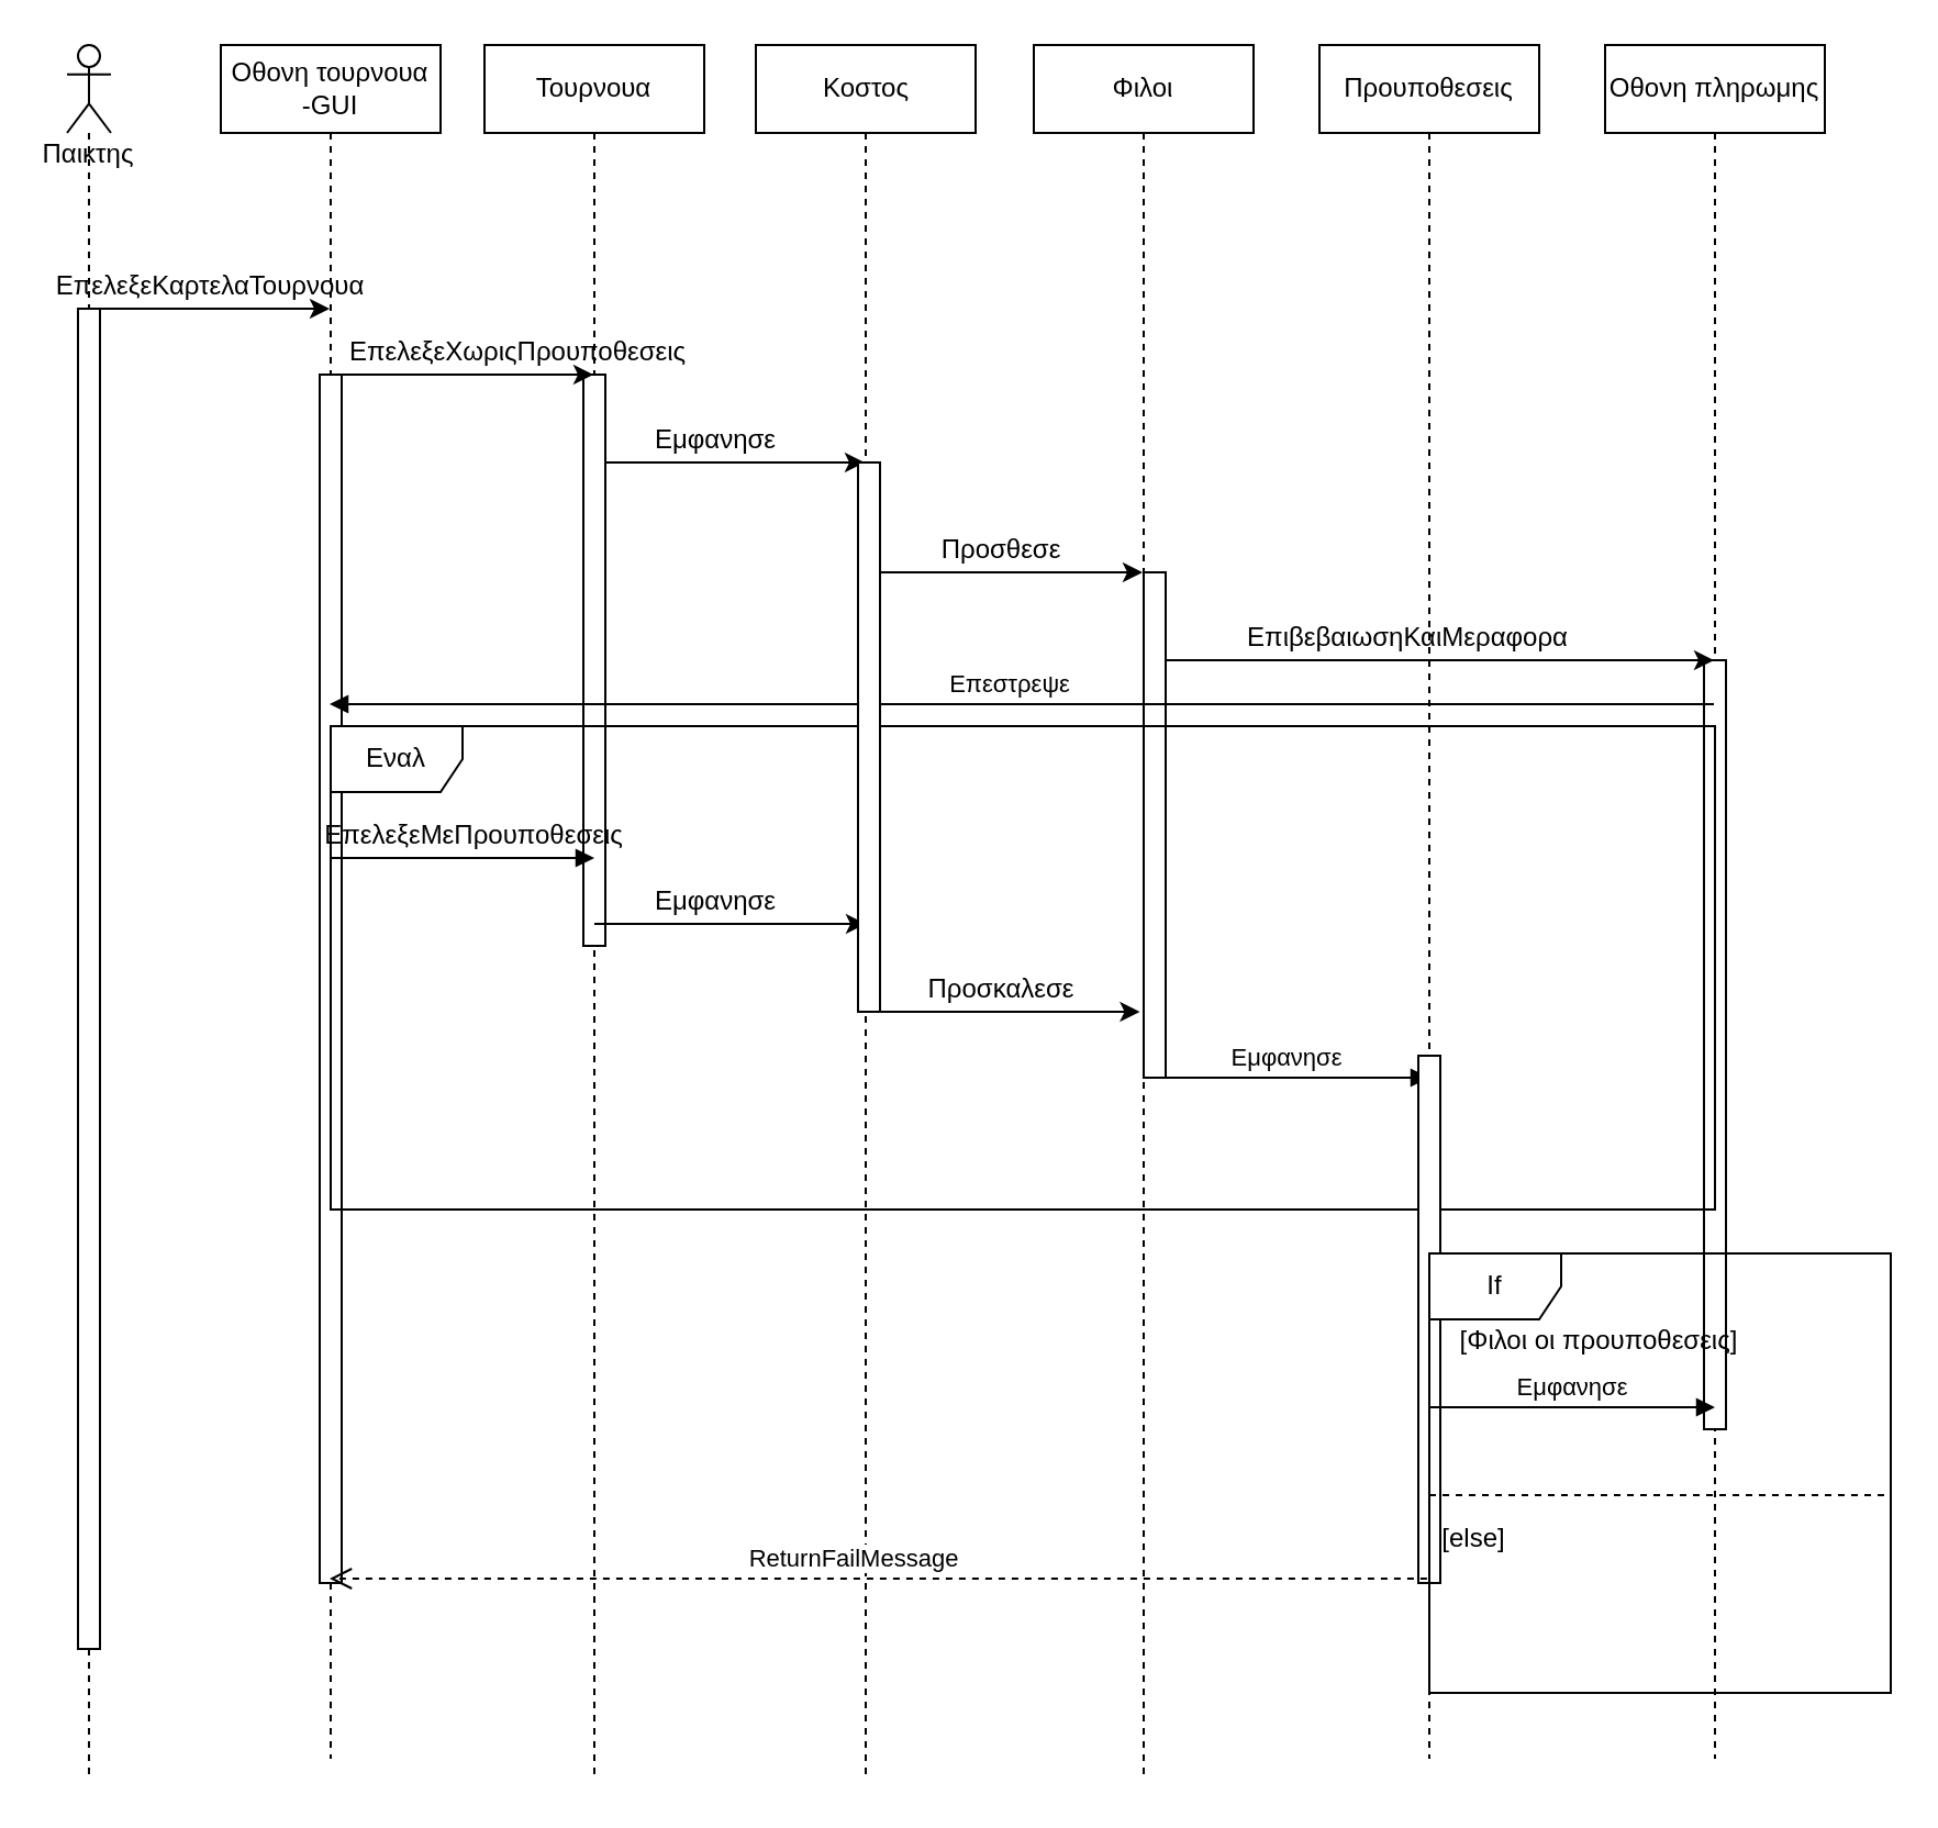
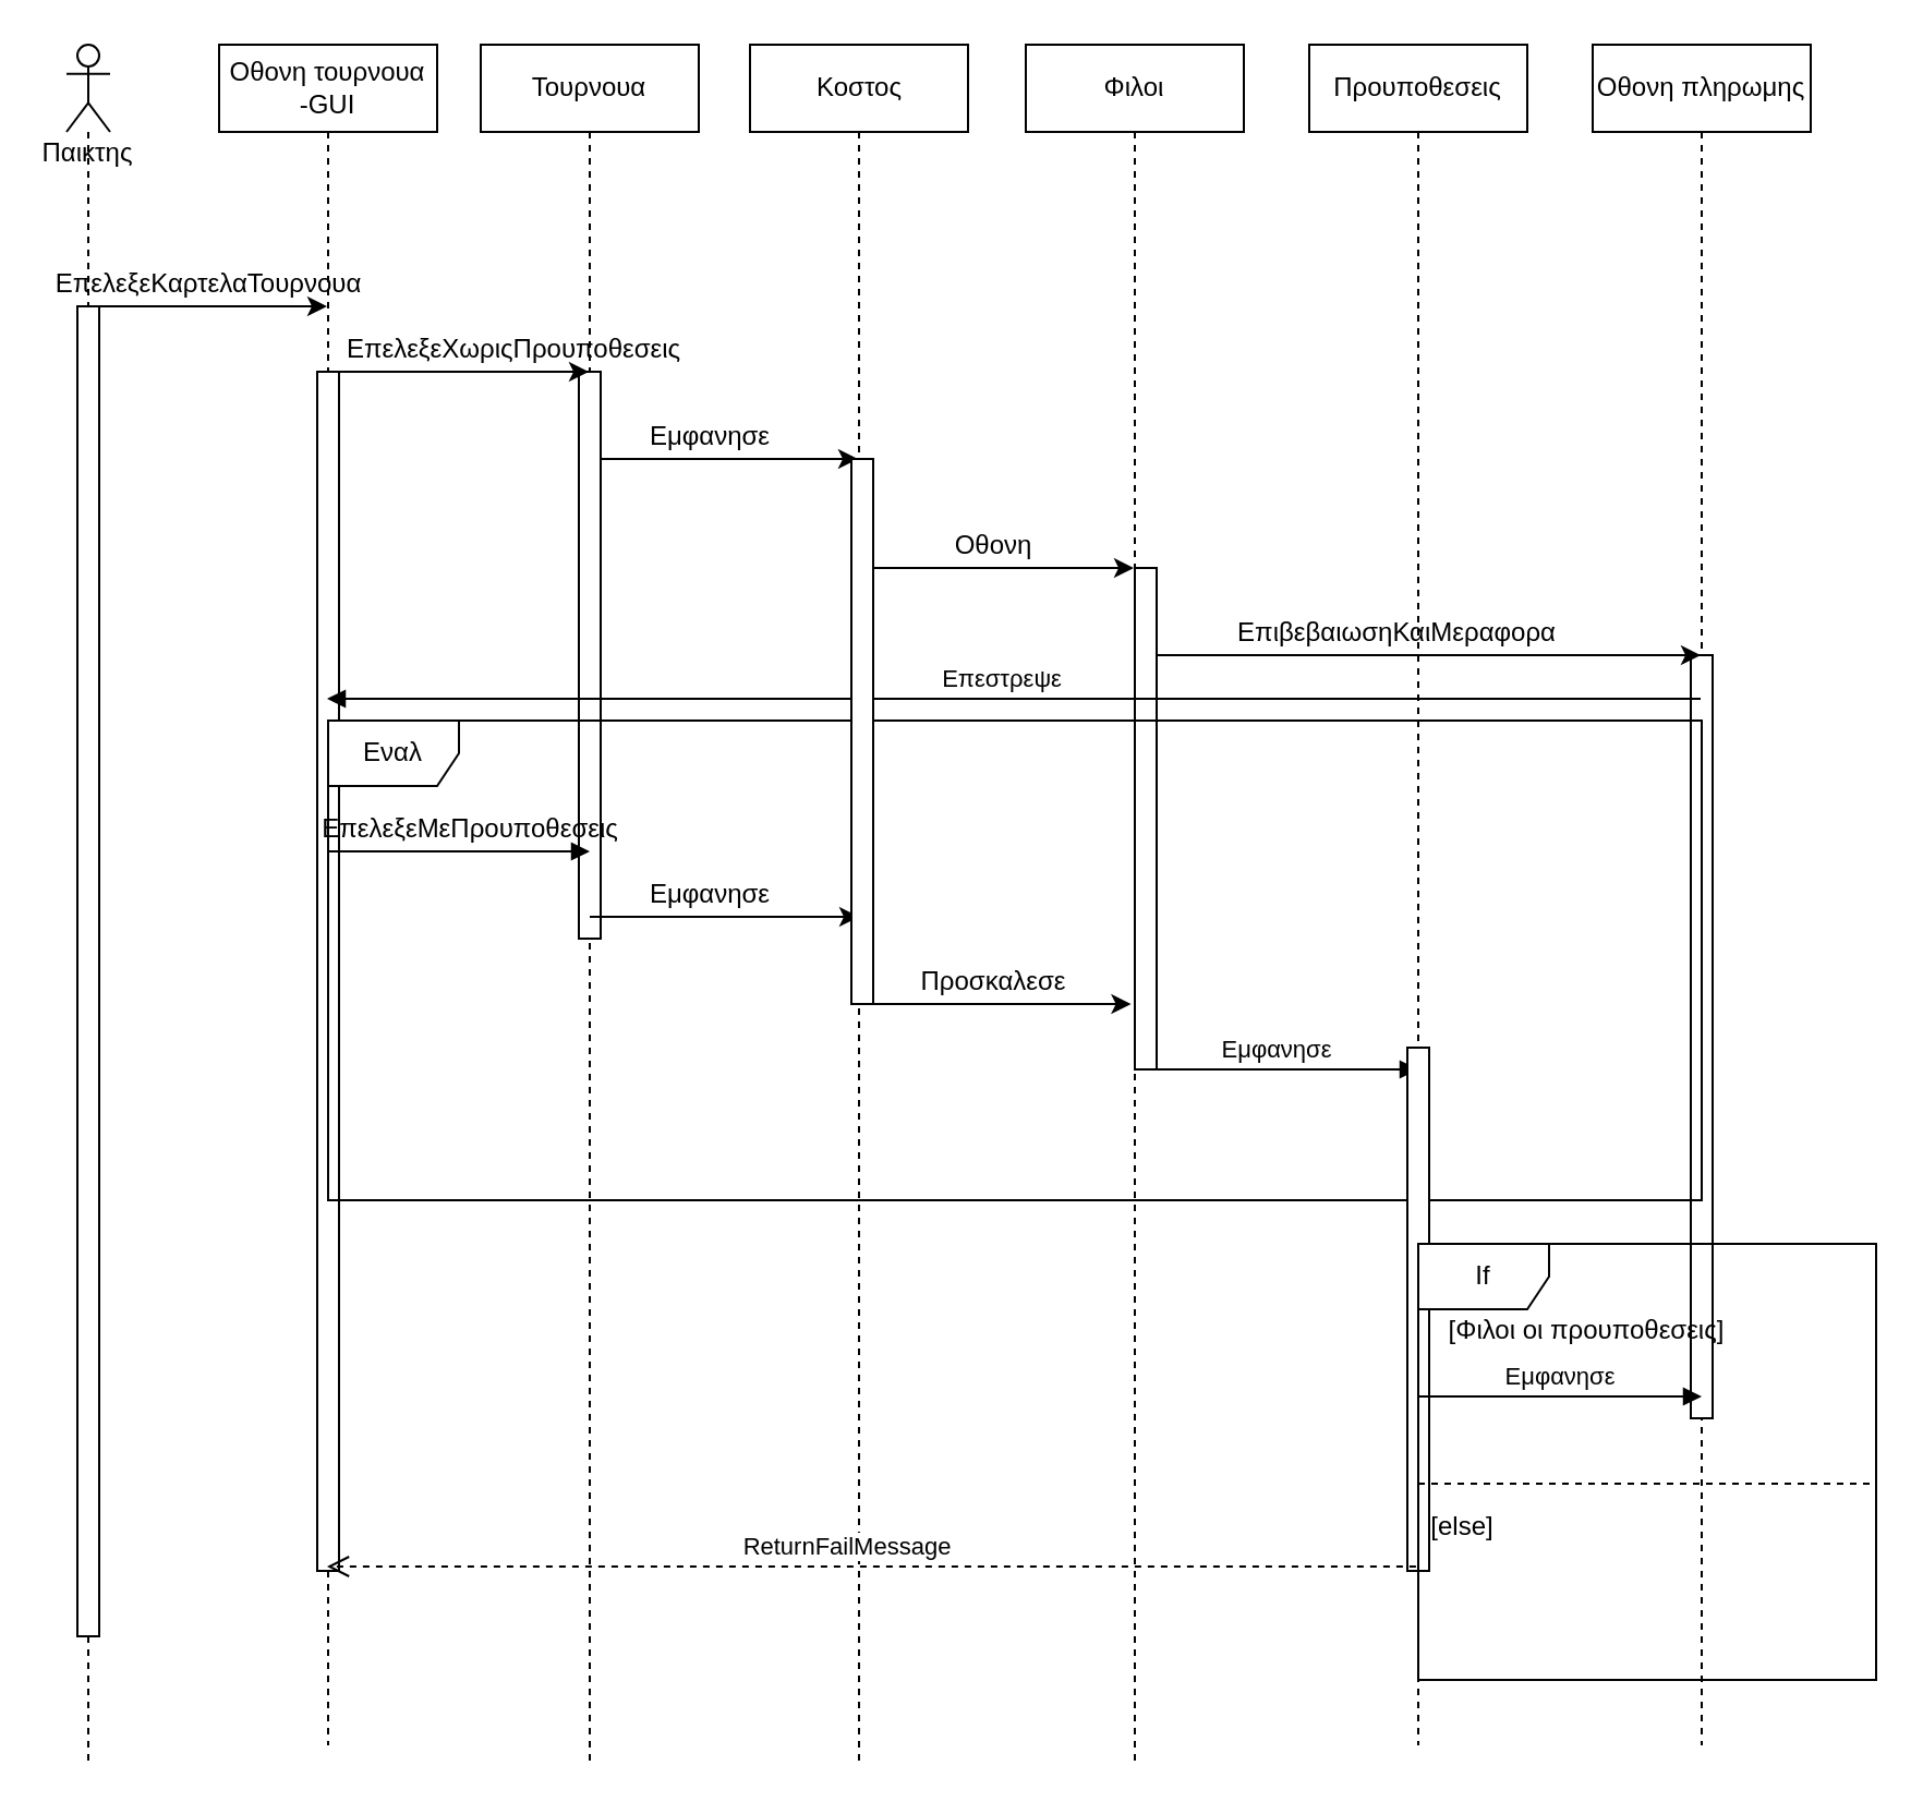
- <mxCell id="21" value="Προσθεσε" style="text;html=1;align=center;verticalAlign=middle;resizable=0;points=[];autosize=1;strokeColor=none;fillColor=none;" vertex="1" parent="1"><mxGeometry x="420" y="240" width="70" height="20" as="geometry" /></mxCell>
+ <mxCell id="21" value="Οθονη" style="text;html=1;align=center;verticalAlign=middle;resizable=0;points=[];autosize=1;strokeColor=none;fillColor=none;" vertex="1" parent="1"><mxGeometry x="420" y="240" width="70" height="20" as="geometry" /></mxCell>
